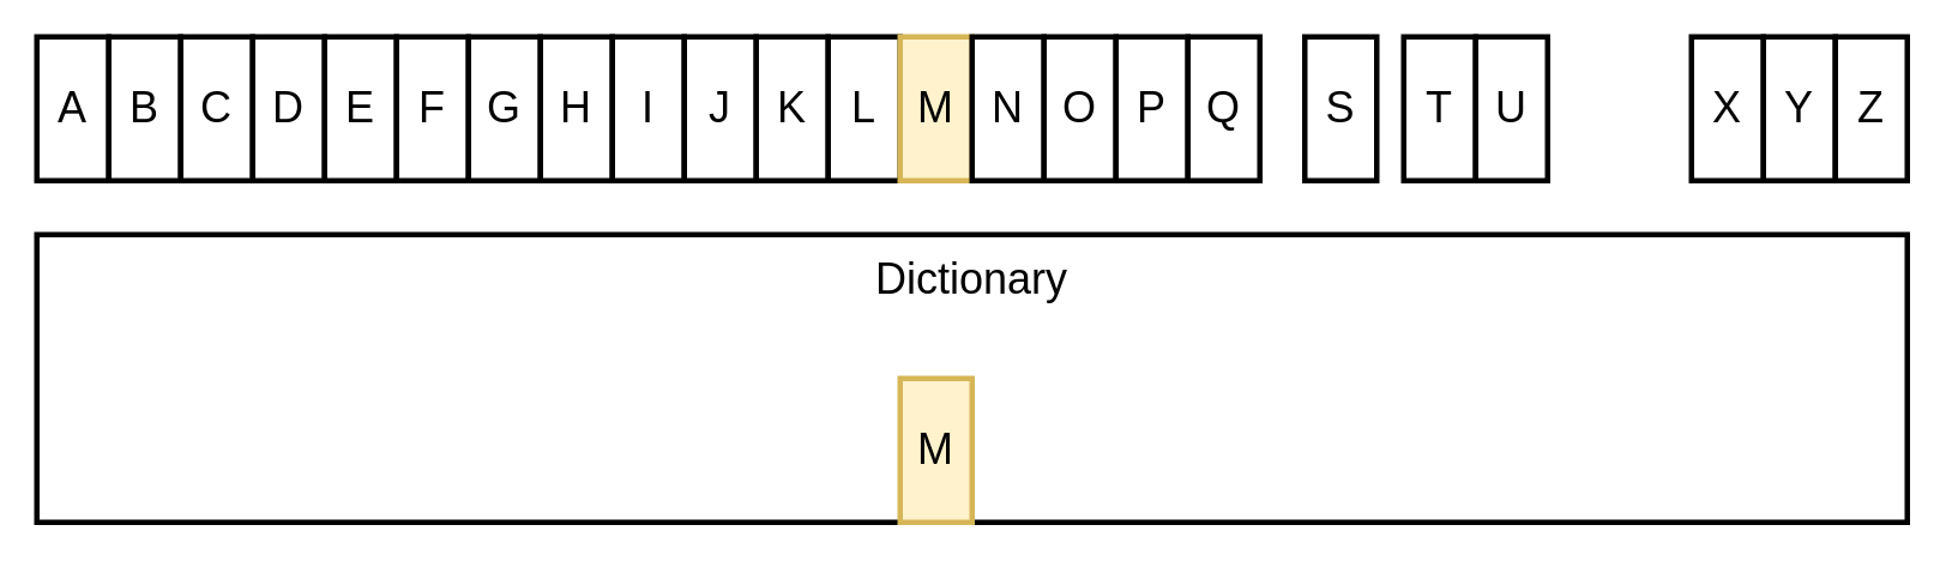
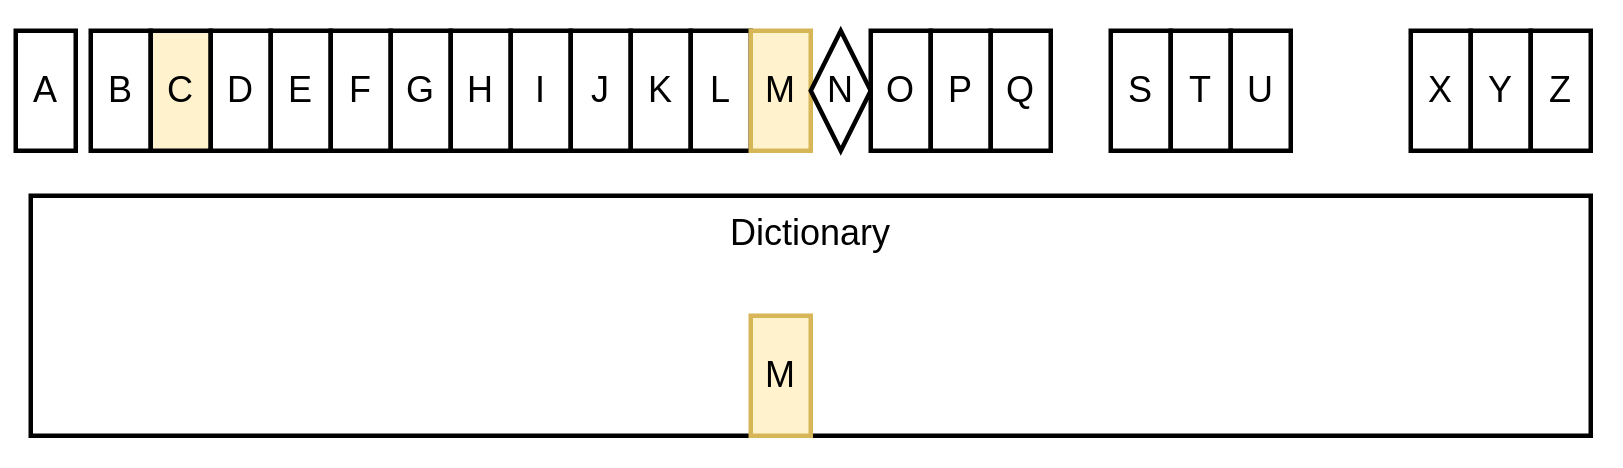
- <mxCell id="3" value="&lt;font style=&quot;font-size: 24px&quot;&gt;A&lt;/font&gt;" style="rounded=0;whiteSpace=wrap;html=1;fillColor=#FFFFFF;strokeWidth=3;" vertex="1" parent="1"><mxGeometry x="20" y="20" width="40" height="80" as="geometry" /></mxCell>
+ <mxCell id="3" value="&lt;font style=&quot;font-size: 24px&quot;&gt;A&lt;/font&gt;" style="rounded=0;whiteSpace=wrap;html=1;fillColor=#FFFFFF;strokeWidth=3;" vertex="1" parent="1"><mxGeometry x="10" y="20" width="40" height="80" as="geometry" /></mxCell>
- <mxCell id="5" value="&lt;font style=&quot;font-size: 24px&quot;&gt;C&lt;/font&gt;" style="rounded=0;whiteSpace=wrap;html=1;fillColor=#FFFFFF;strokeWidth=3;" vertex="1" parent="1"><mxGeometry x="100" y="20" width="40" height="80" as="geometry" /></mxCell>
+ <mxCell id="5" value="&lt;font style=&quot;font-size: 24px&quot;&gt;C&lt;/font&gt;" style="rounded=0;whiteSpace=wrap;html=1;fillColor=#fff2cc;strokeWidth=3;" vertex="1" parent="1"><mxGeometry x="100" y="20" width="40" height="80" as="geometry" /></mxCell>
- <mxCell id="16" value="&lt;font style=&quot;font-size: 24px&quot;&gt;N&lt;/font&gt;" style="rounded=0;whiteSpace=wrap;html=1;fillColor=#FFFFFF;strokeWidth=3;" vertex="1" parent="1"><mxGeometry x="540" y="20" width="40" height="80" as="geometry" /></mxCell>
+ <mxCell id="16" value="&lt;font style=&quot;font-size: 24px&quot;&gt;N&lt;/font&gt;" style="rhombus;whiteSpace=wrap;html=1;fillColor=#FFFFFF;strokeWidth=3;" vertex="1" parent="1"><mxGeometry x="540" y="20" width="40" height="80" as="geometry" /></mxCell>
- <mxCell id="20" value="&lt;font style=&quot;font-size: 24px&quot;&gt;S&lt;/font&gt;" style="rounded=0;whiteSpace=wrap;html=1;fillColor=#FFFFFF;strokeWidth=3;" vertex="1" parent="1"><mxGeometry x="725" y="20" width="40" height="80" as="geometry" /></mxCell>
+ <mxCell id="20" value="&lt;font style=&quot;font-size: 24px&quot;&gt;S&lt;/font&gt;" style="rounded=0;whiteSpace=wrap;html=1;fillColor=#FFFFFF;strokeWidth=3;" vertex="1" parent="1"><mxGeometry x="740" y="20" width="40" height="80" as="geometry" /></mxCell>
